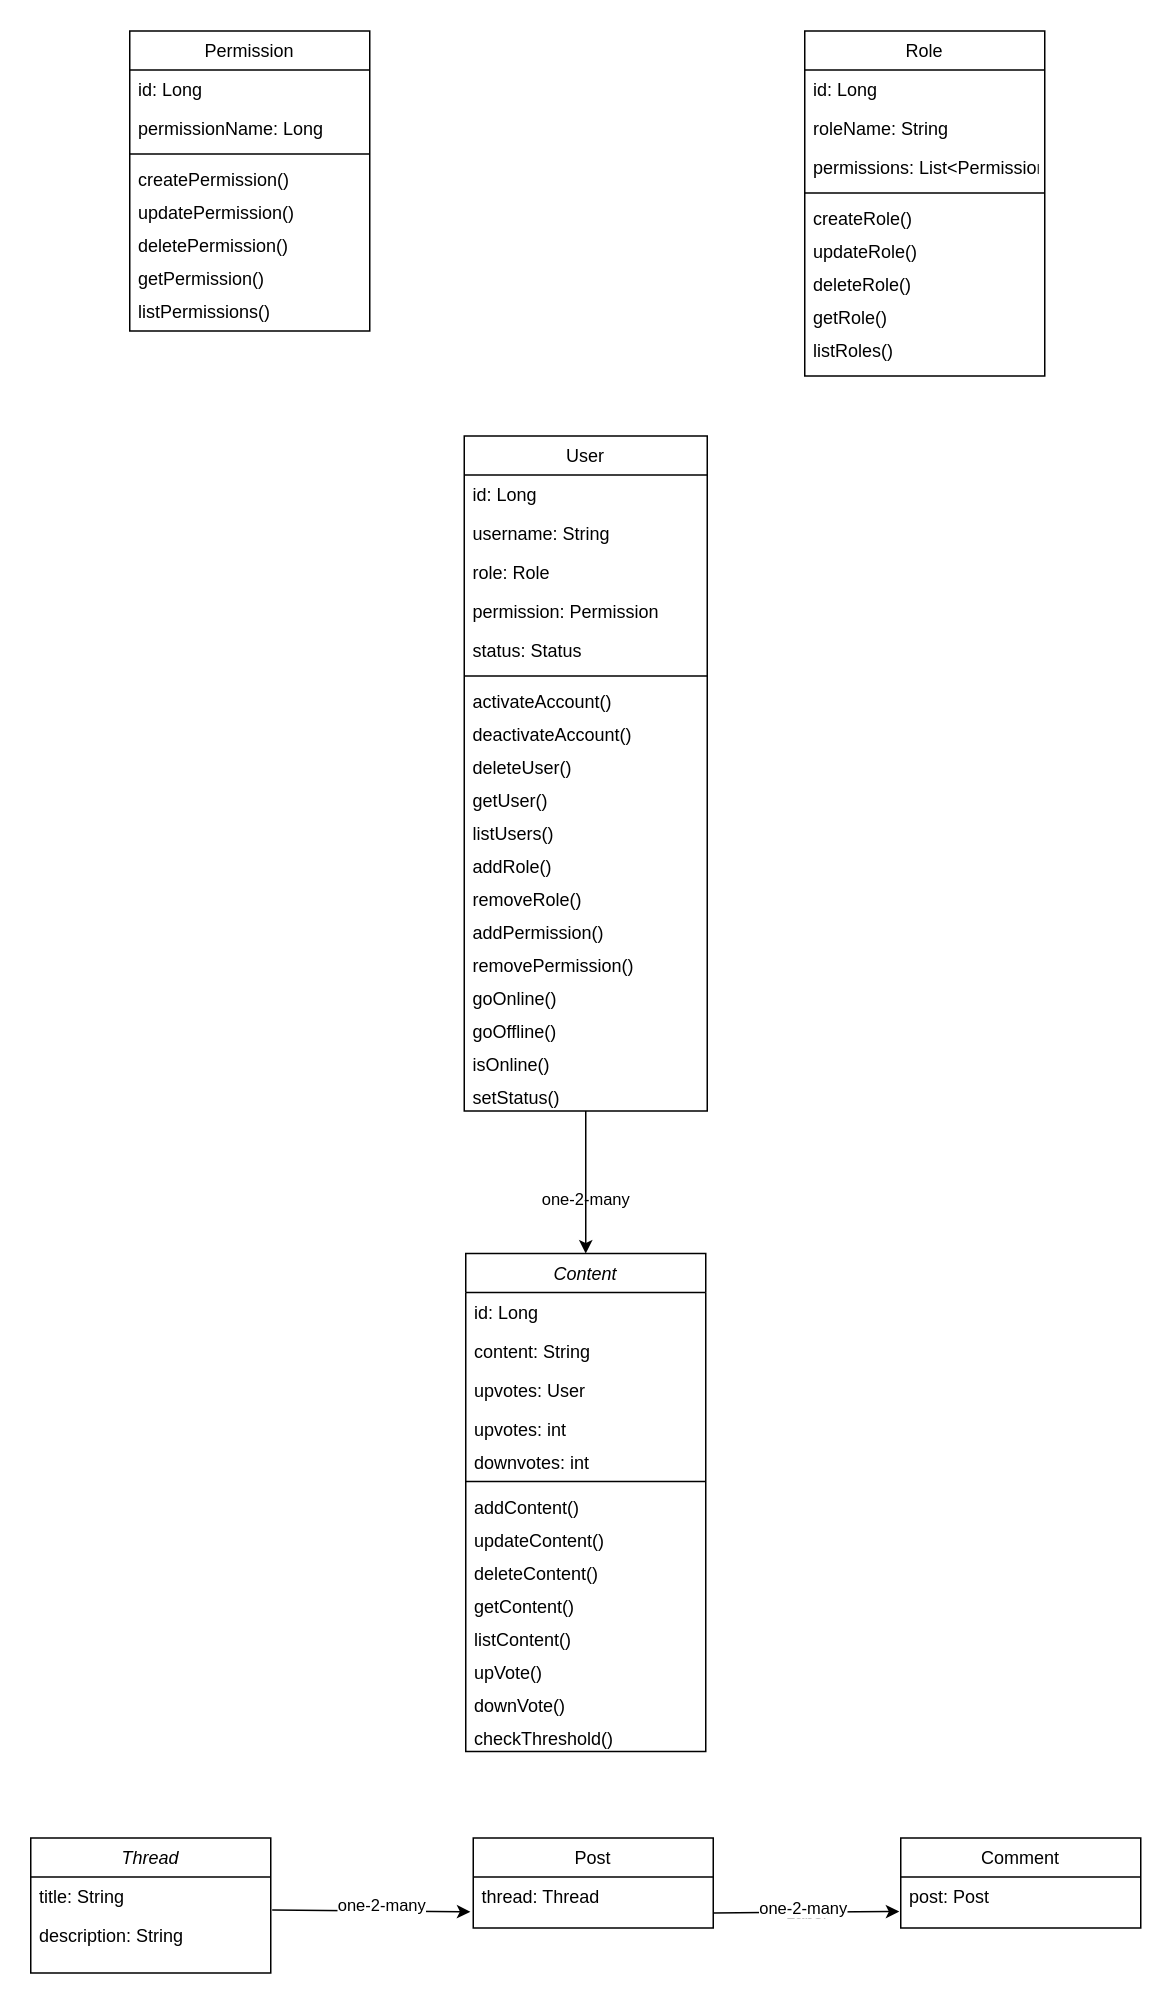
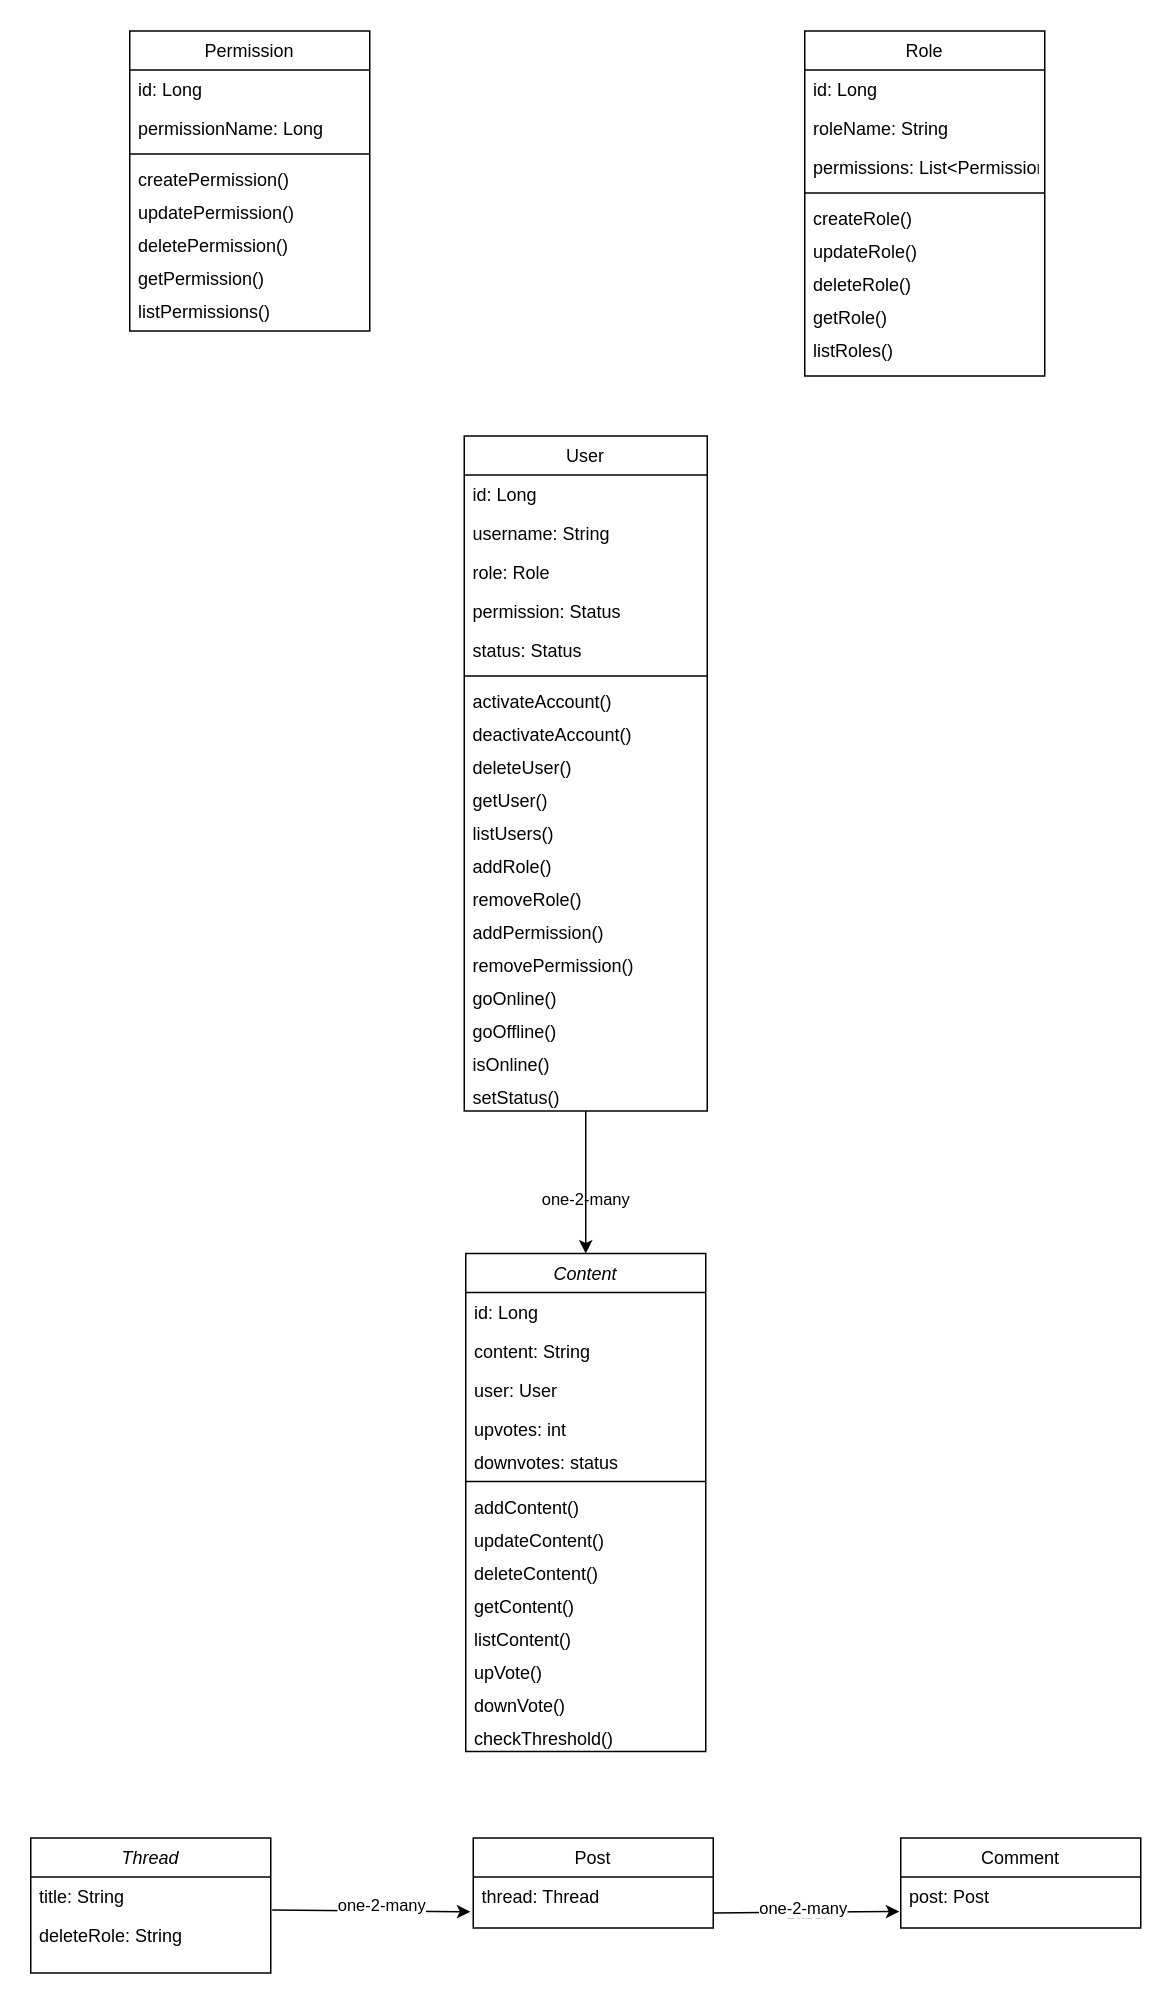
- <mxCell id="11" value="permission: Permission" style="text;align=left;verticalAlign=top;spacingLeft=4;spacingRight=4;overflow=hidden;rotatable=0;points=[[0,0.5],[1,0.5]];portConstraint=eastwest;" parent="7" vertex="1"><mxGeometry y="104" width="162" height="26" as="geometry" /></mxCell>
+ <mxCell id="11" value="permission: Status" style="text;align=left;verticalAlign=top;spacingLeft=4;spacingRight=4;overflow=hidden;rotatable=0;points=[[0,0.5],[1,0.5]];portConstraint=eastwest;" parent="7" vertex="1"><mxGeometry y="104" width="162" height="26" as="geometry" /></mxCell>
- <mxCell id="57" value="upvotes: User" style="text;align=left;verticalAlign=top;spacingLeft=4;spacingRight=4;overflow=hidden;rotatable=0;points=[[0,0.5],[1,0.5]];portConstraint=eastwest;rounded=0;shadow=0;html=0;" parent="54" vertex="1"><mxGeometry y="78" width="160" height="26" as="geometry" /></mxCell>
+ <mxCell id="57" value="user: User" style="text;align=left;verticalAlign=top;spacingLeft=4;spacingRight=4;overflow=hidden;rotatable=0;points=[[0,0.5],[1,0.5]];portConstraint=eastwest;rounded=0;shadow=0;html=0;" parent="54" vertex="1"><mxGeometry y="78" width="160" height="26" as="geometry" /></mxCell>
- <mxCell id="59" value="downvotes: int" style="text;align=left;verticalAlign=top;spacingLeft=4;spacingRight=4;overflow=hidden;rotatable=0;points=[[0,0.5],[1,0.5]];portConstraint=eastwest;rounded=0;shadow=0;html=0;" parent="54" vertex="1"><mxGeometry y="126" width="160" height="22" as="geometry" /></mxCell>
+ <mxCell id="59" value="downvotes: status" style="text;align=left;verticalAlign=top;spacingLeft=4;spacingRight=4;overflow=hidden;rotatable=0;points=[[0,0.5],[1,0.5]];portConstraint=eastwest;rounded=0;shadow=0;html=0;" parent="54" vertex="1"><mxGeometry y="126" width="160" height="22" as="geometry" /></mxCell>
- <mxCell id="4" value="description: String" style="text;align=left;verticalAlign=top;spacingLeft=4;spacingRight=4;overflow=hidden;rotatable=0;points=[[0,0.5],[1,0.5]];portConstraint=eastwest;rounded=0;shadow=0;html=0;" parent="2" vertex="1"><mxGeometry y="52" width="160" height="26" as="geometry" /></mxCell>
+ <mxCell id="4" value="deleteRole: String" style="text;align=left;verticalAlign=top;spacingLeft=4;spacingRight=4;overflow=hidden;rotatable=0;points=[[0,0.5],[1,0.5]];portConstraint=eastwest;rounded=0;shadow=0;html=0;" parent="2" vertex="1"><mxGeometry y="52" width="160" height="26" as="geometry" /></mxCell>
